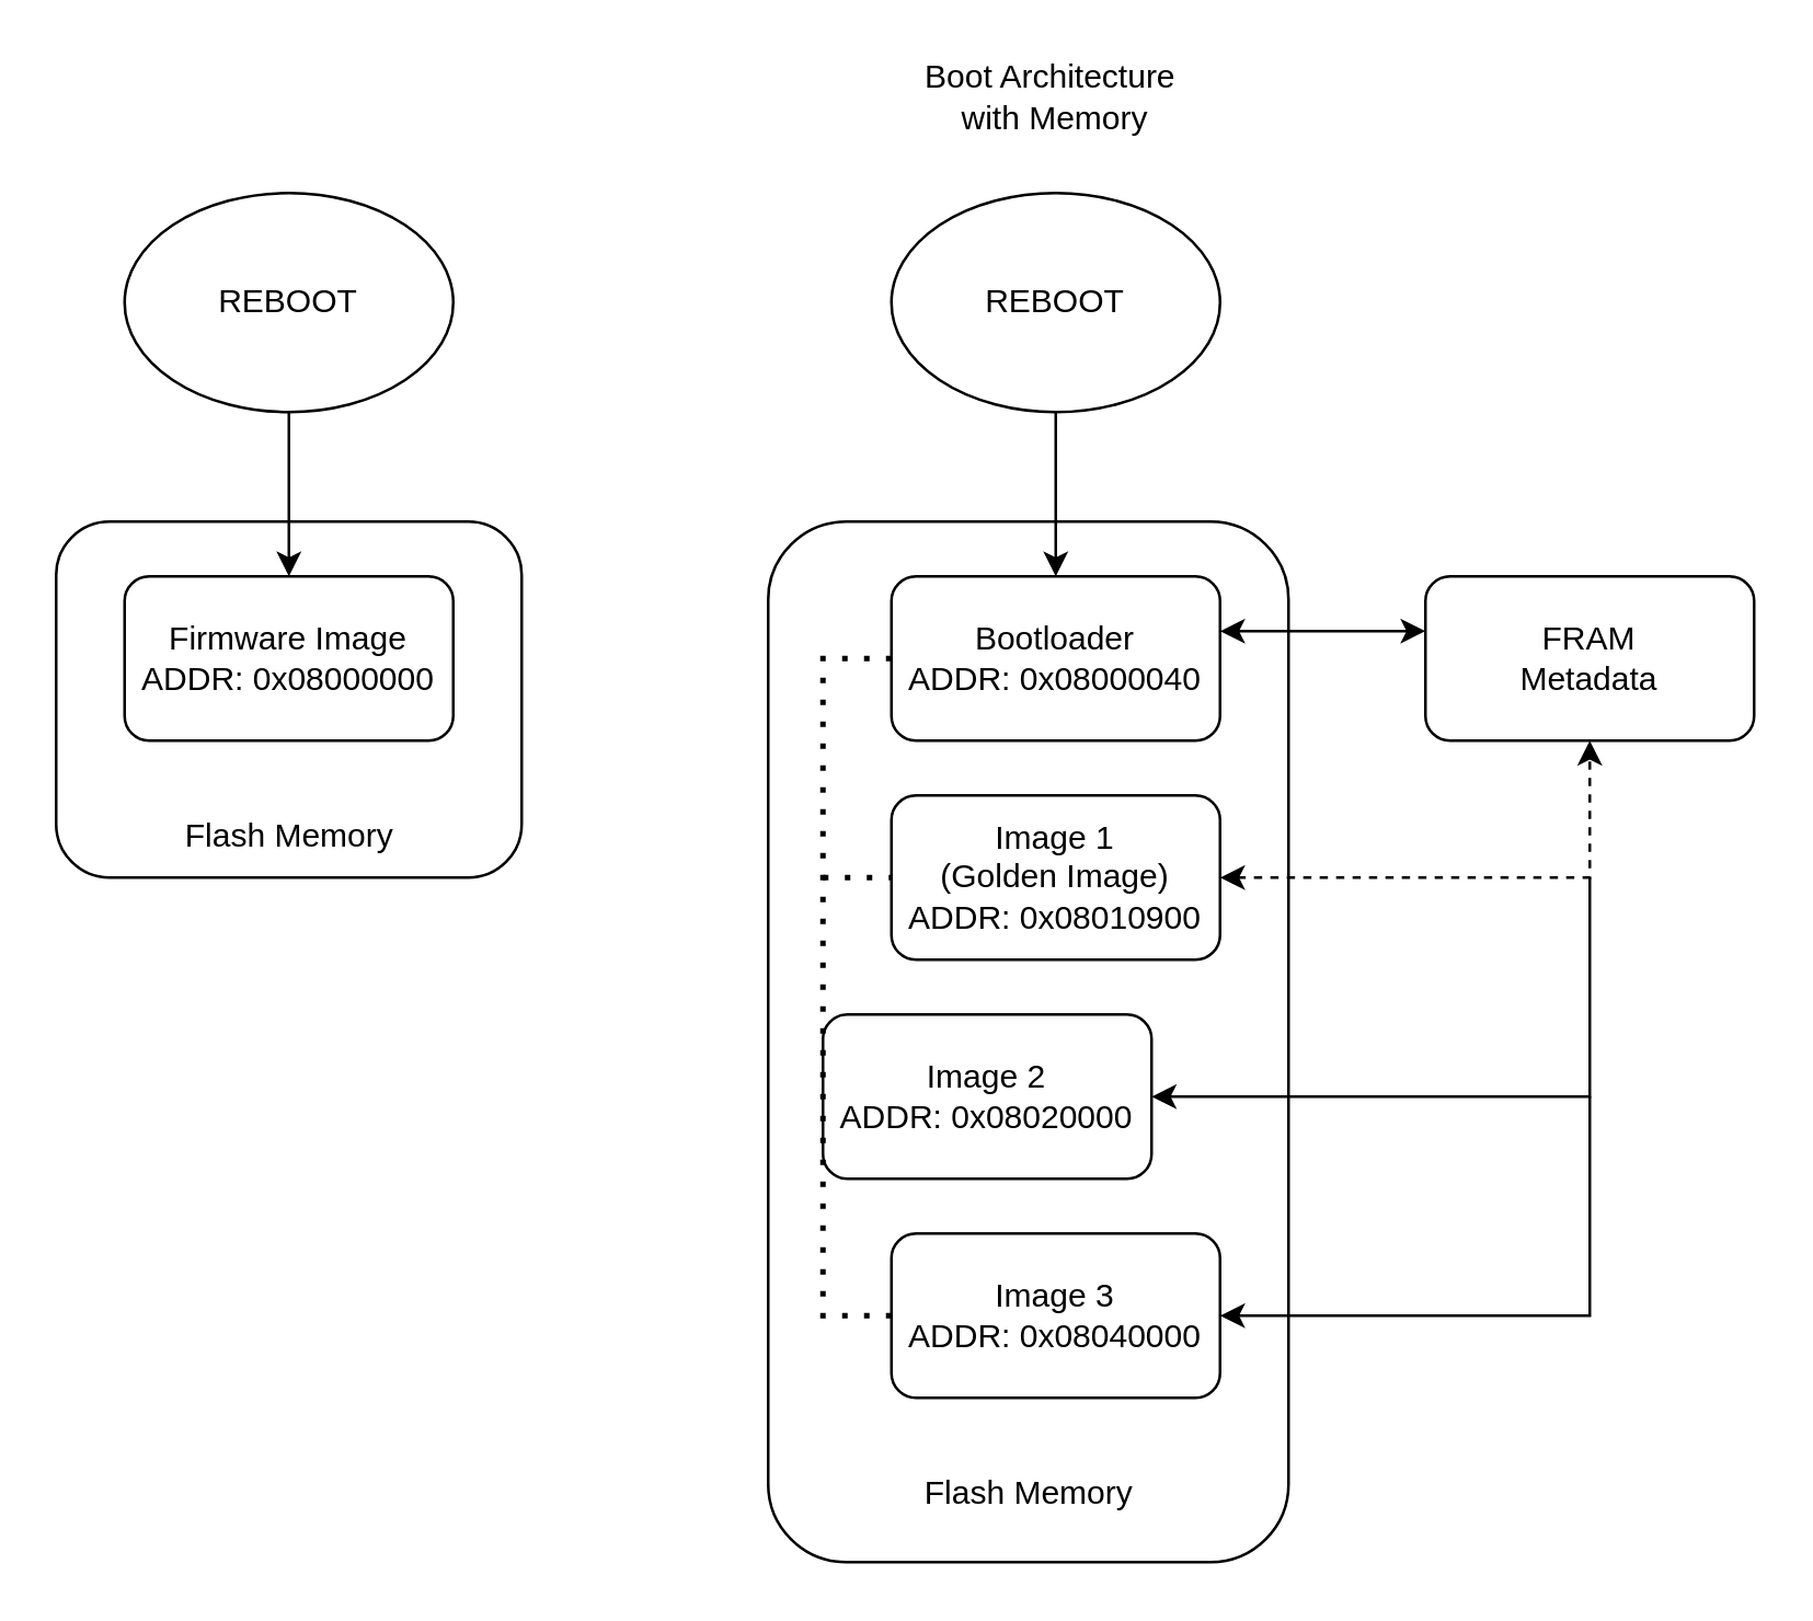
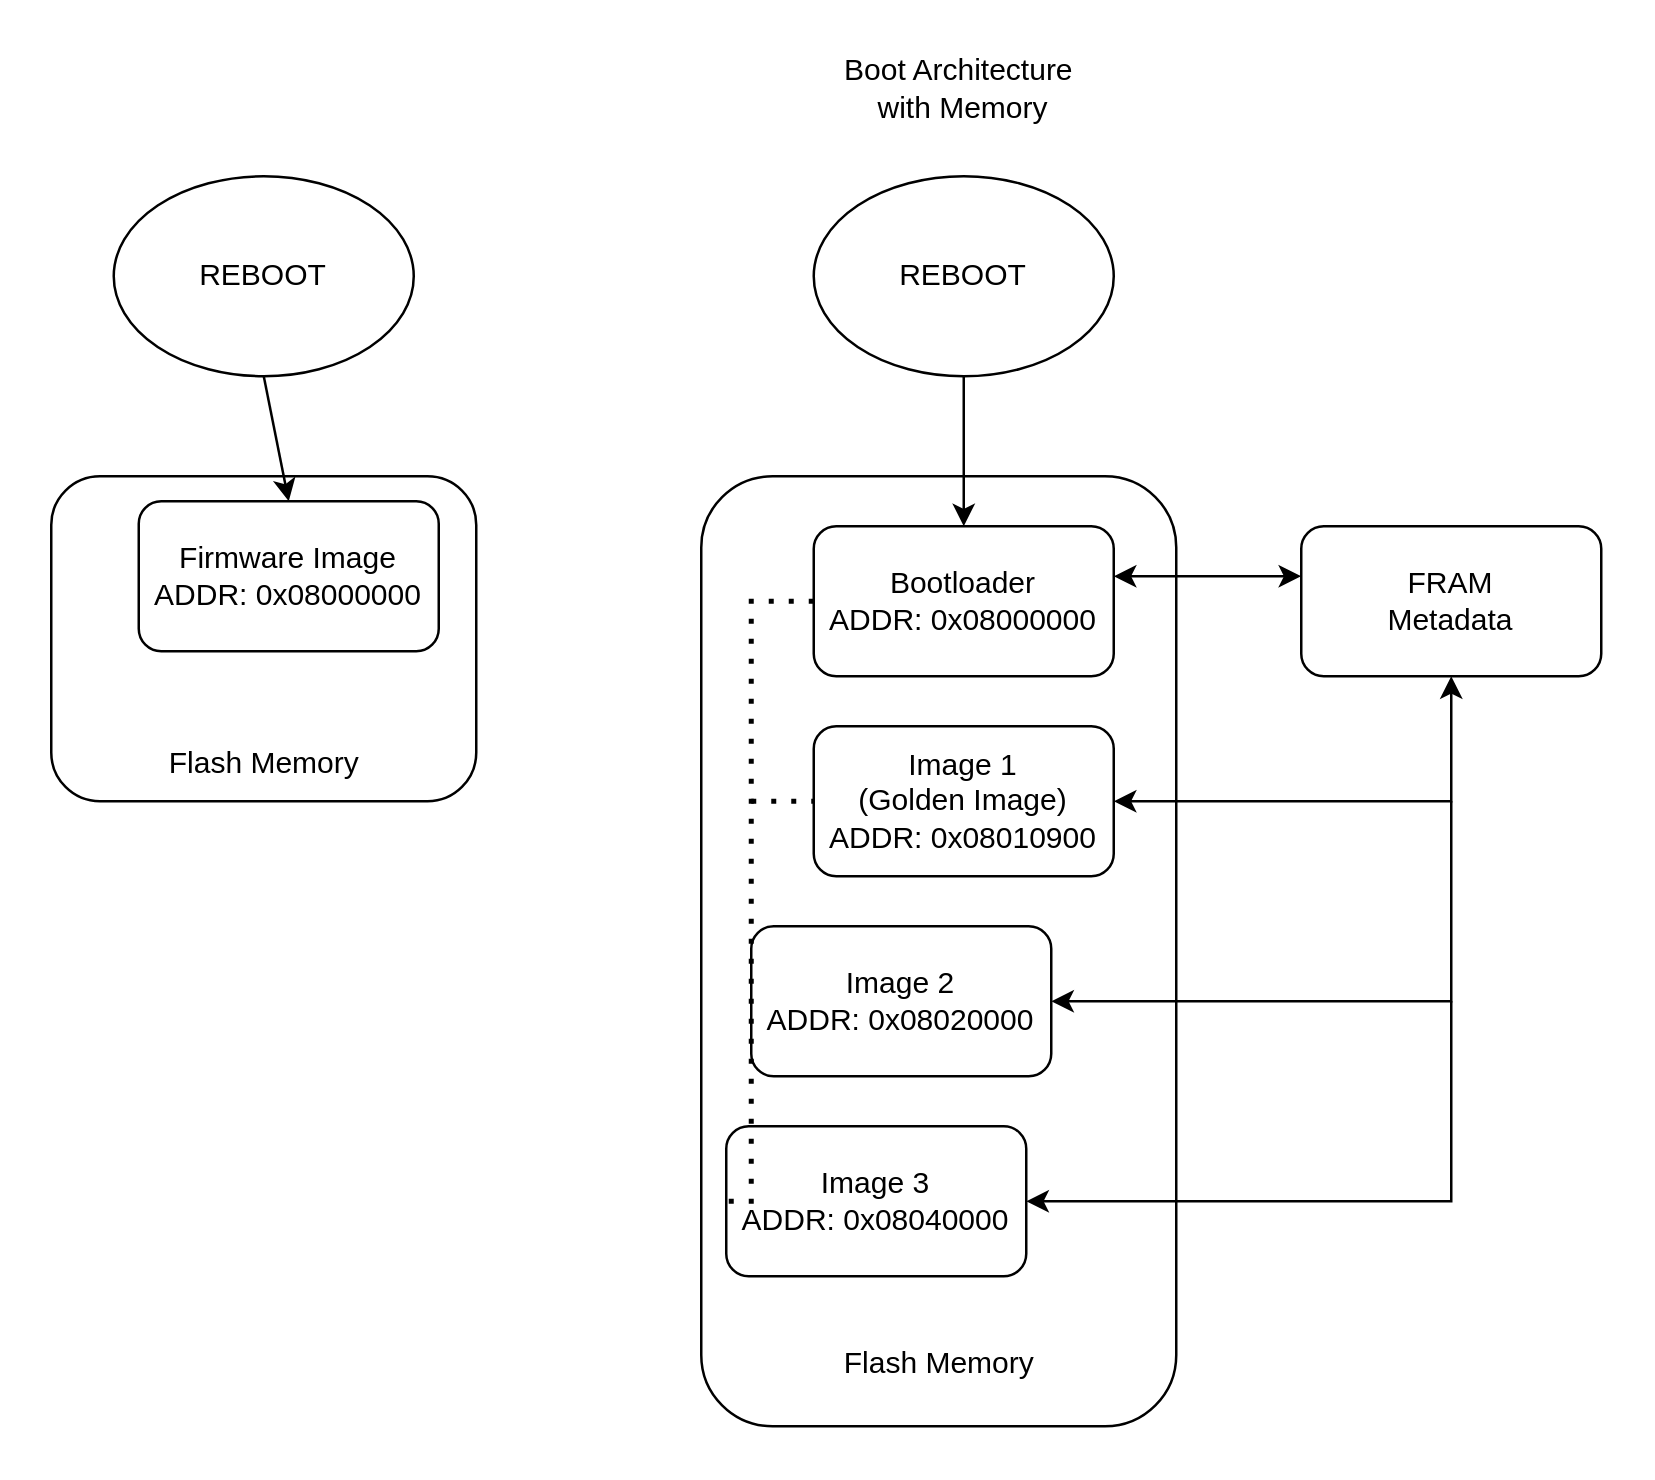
- <mxCell id="6" value="Firmware Image&lt;div&gt;ADDR:&amp;nbsp;0x08000000&lt;/div&gt;" style="rounded=1;whiteSpace=wrap;html=1;" vertex="1" parent="1"><mxGeometry x="45" y="210" width="120" height="60" as="geometry" /></mxCell>
+ <mxCell id="6" value="Firmware Image&lt;div&gt;ADDR:&amp;nbsp;0x08000000&lt;/div&gt;" style="rounded=1;whiteSpace=wrap;html=1;" vertex="1" parent="1"><mxGeometry x="55" y="200" width="120" height="60" as="geometry" /></mxCell>
- <mxCell id="11" value="Bootloader&lt;br&gt;&lt;div&gt;ADDR:&amp;nbsp;0x08000040&lt;/div&gt;" style="rounded=1;whiteSpace=wrap;html=1;" vertex="1" parent="1"><mxGeometry x="325" y="210" width="120" height="60" as="geometry" /></mxCell>
+ <mxCell id="11" value="Bootloader&lt;br&gt;&lt;div&gt;ADDR:&amp;nbsp;0x08000000&lt;/div&gt;" style="rounded=1;whiteSpace=wrap;html=1;" vertex="1" parent="1"><mxGeometry x="325" y="210" width="120" height="60" as="geometry" /></mxCell>
- <mxCell id="20" value="" style="endArrow=classic;startArrow=classic;html=1;rounded=0;entryX=0.5;entryY=1;entryDx=0;entryDy=0;exitX=1;exitY=0.5;exitDx=0;exitDy=0;dashed=1;" edge="1" parent="1" source="15" target="12"><mxGeometry width="50" height="50" relative="1" as="geometry"><mxPoint x="450" y="320" as="sourcePoint" /><mxPoint x="230" y="370" as="targetPoint" /><Array as="points"><mxPoint x="580" y="320" /></Array></mxGeometry></mxCell>
+ <mxCell id="20" value="" style="endArrow=classic;startArrow=classic;html=1;rounded=0;entryX=0.5;entryY=1;entryDx=0;entryDy=0;exitX=1;exitY=0.5;exitDx=0;exitDy=0;" edge="1" parent="1" source="15" target="12"><mxGeometry width="50" height="50" relative="1" as="geometry"><mxPoint x="450" y="320" as="sourcePoint" /><mxPoint x="230" y="370" as="targetPoint" /><Array as="points"><mxPoint x="580" y="320" /></Array></mxGeometry></mxCell>
- <mxCell id="16" value="Image 3&lt;div&gt;ADDR:&amp;nbsp;&lt;span style=&quot;background-color: transparent; color: light-dark(rgb(0, 0, 0), rgb(255, 255, 255));&quot;&gt;0x08040000&lt;/span&gt;&lt;/div&gt;" style="rounded=1;whiteSpace=wrap;html=1;" vertex="1" parent="1"><mxGeometry x="325" y="450" width="120" height="60" as="geometry" /></mxCell>
+ <mxCell id="16" value="Image 3&lt;div&gt;ADDR:&amp;nbsp;&lt;span style=&quot;background-color: transparent; color: light-dark(rgb(0, 0, 0), rgb(255, 255, 255));&quot;&gt;0x08040000&lt;/span&gt;&lt;/div&gt;" style="rounded=1;whiteSpace=wrap;html=1;" vertex="1" parent="1"><mxGeometry x="290" y="450" width="120" height="60" as="geometry" /></mxCell>
